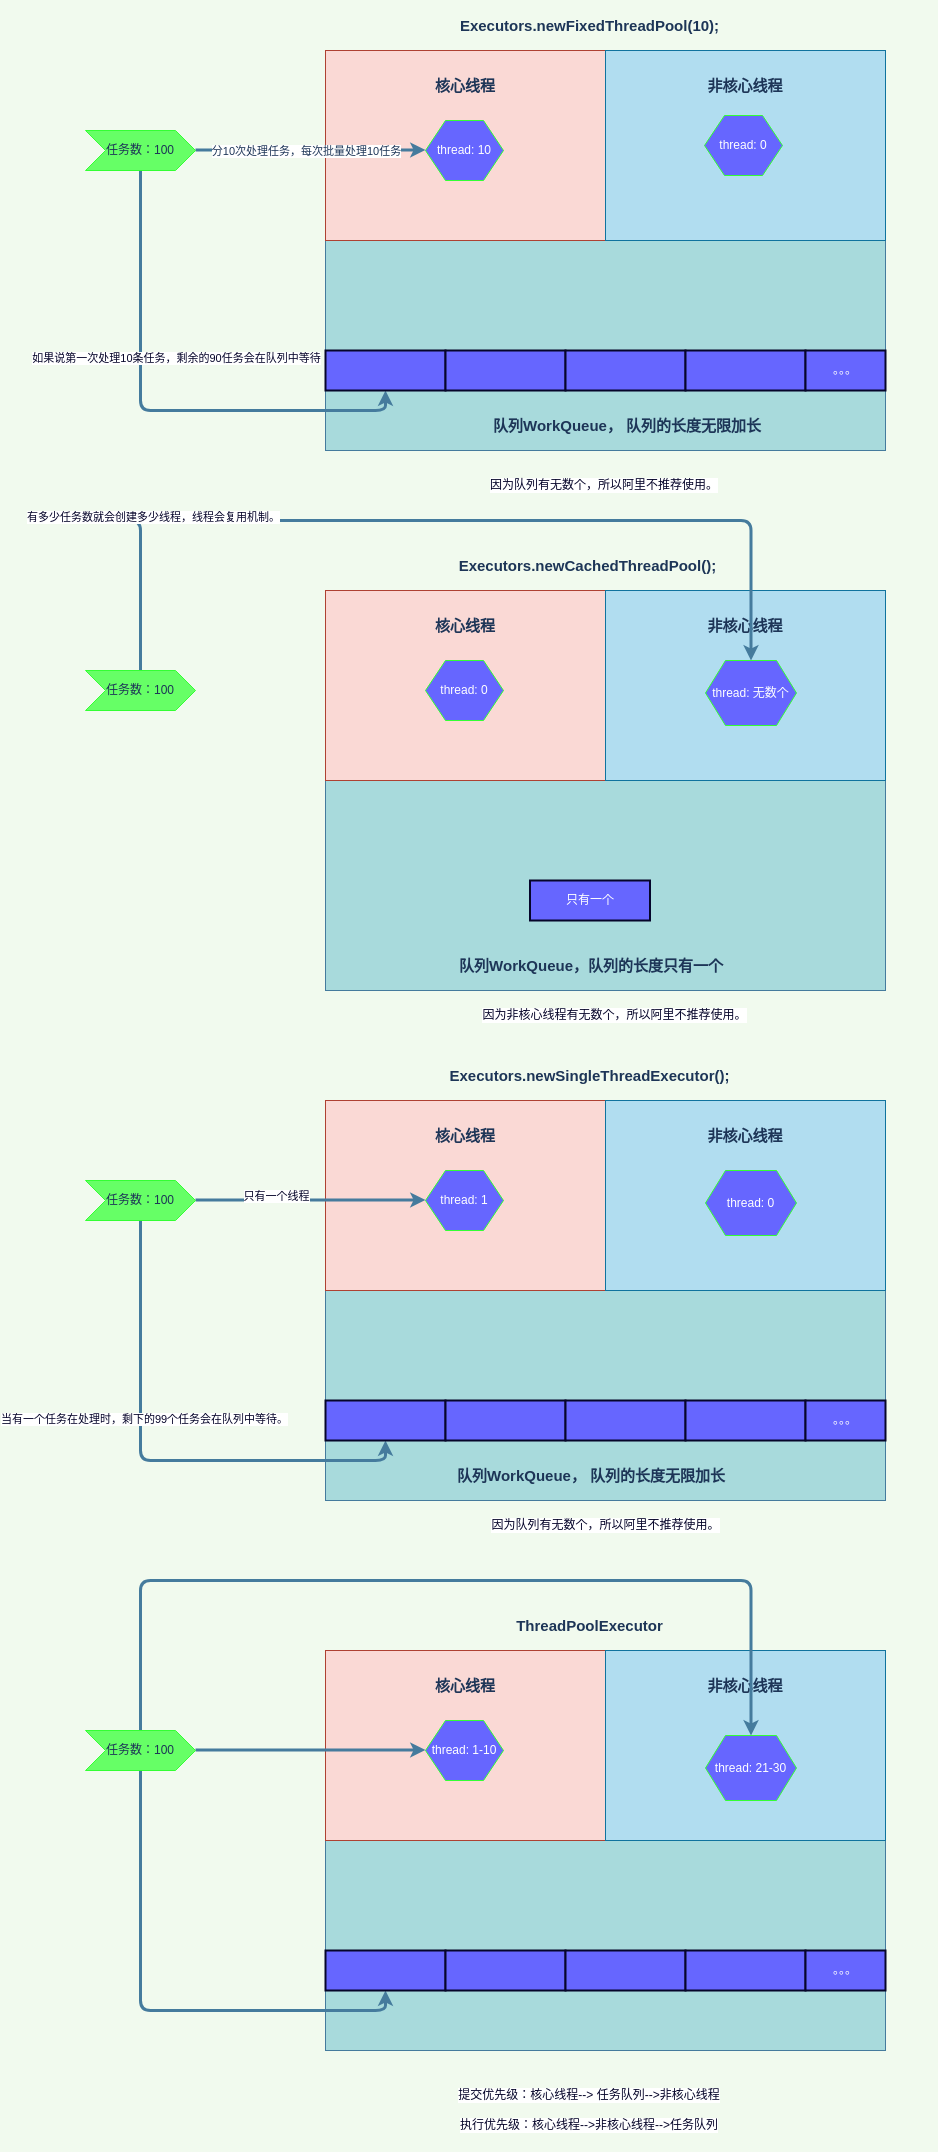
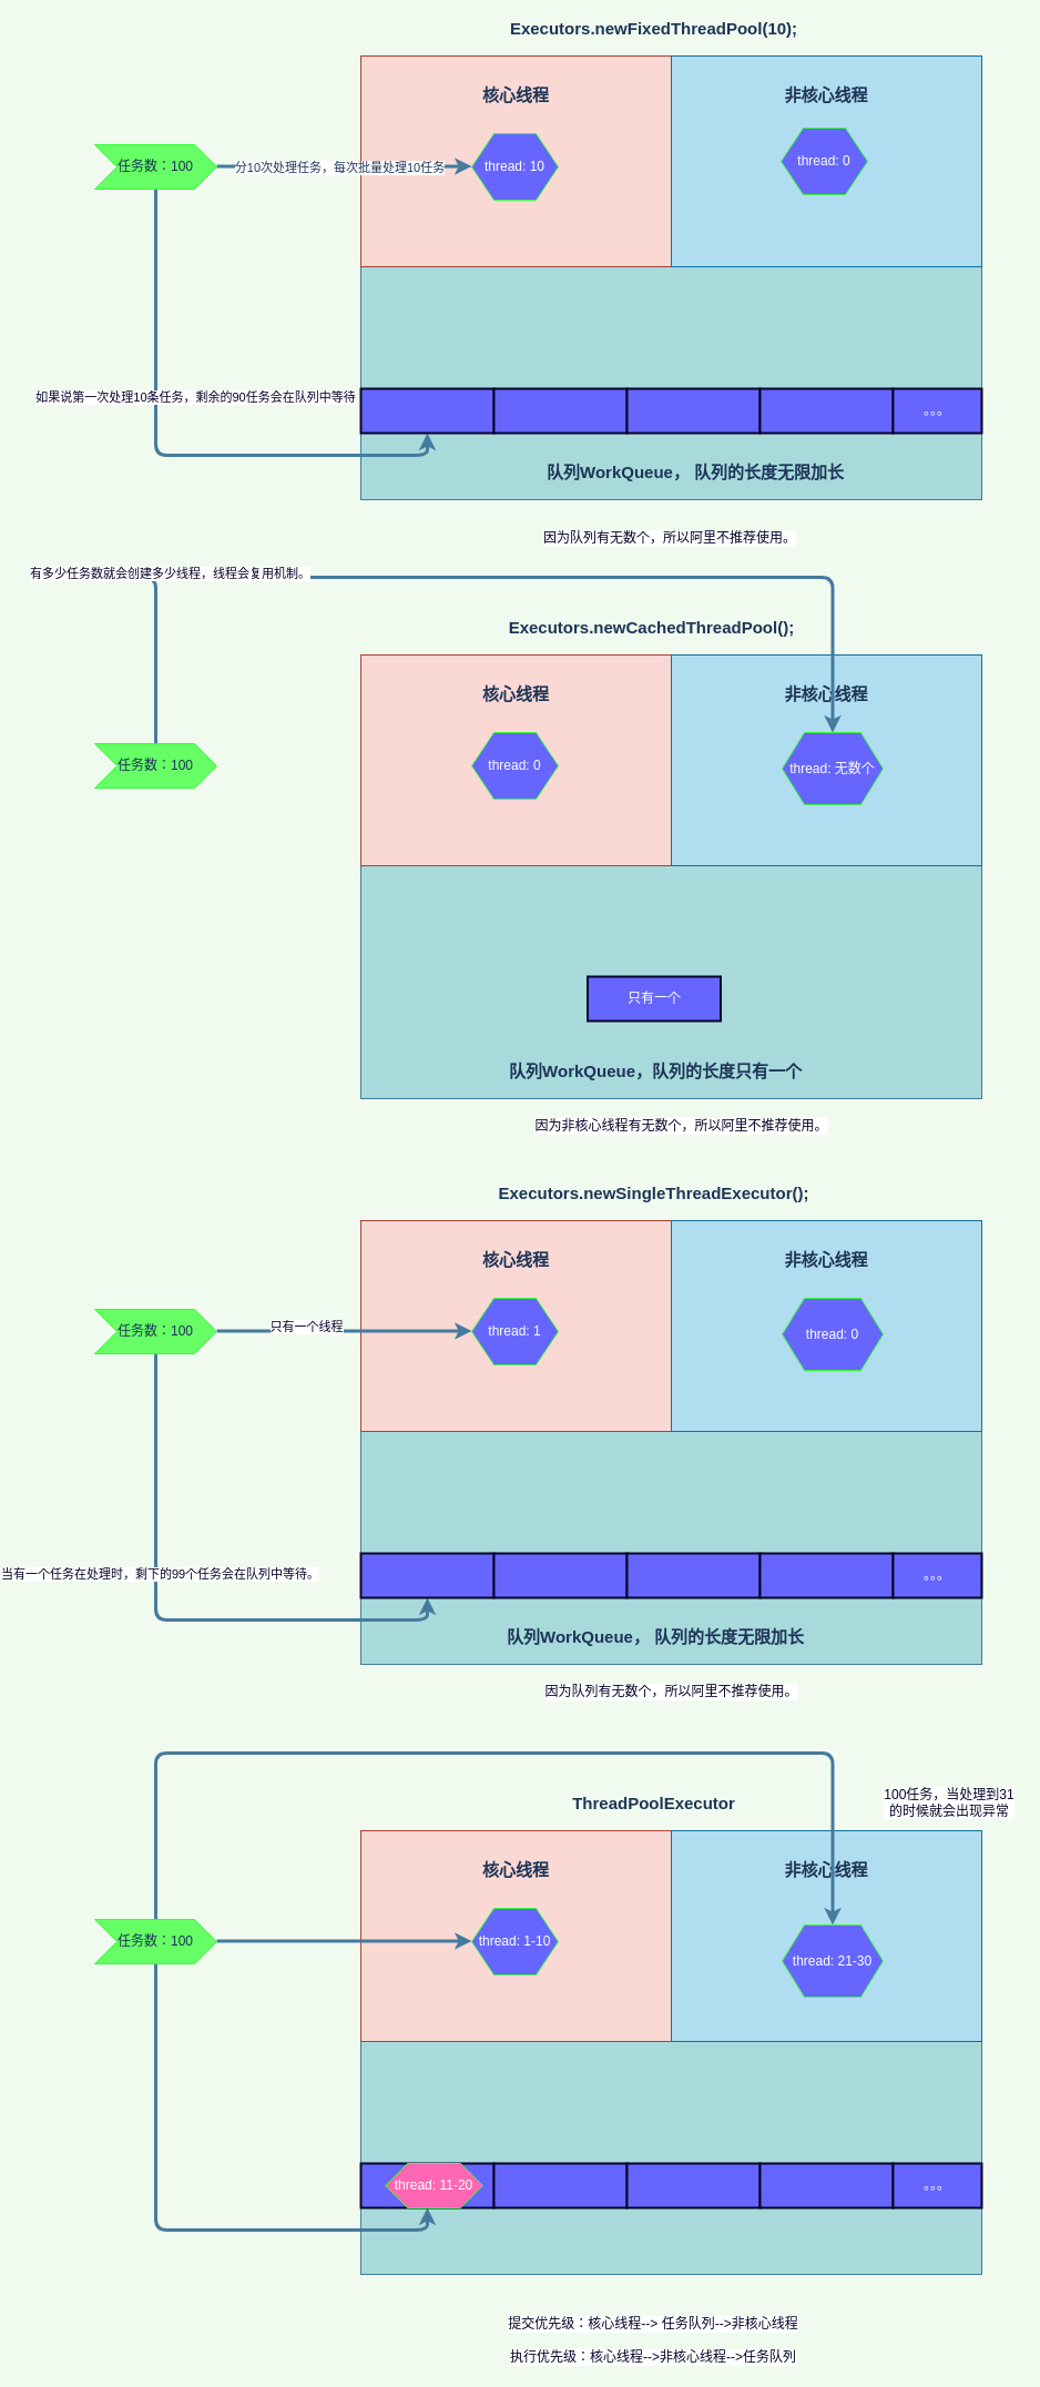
+ <mxCell id="74" value="100任务，当处理到31的时候就会出现异常" style="text;html=1;strokeColor=none;fillColor=none;align=center;verticalAlign=middle;whiteSpace=wrap;rounded=0;labelBackgroundColor=#FFFFFF;sketch=0;fontColor=#06052A;" vertex="1" parent="1"><mxGeometry x="731" y="1610" width="120" height="30" as="geometry" /></mxCell>
+ <mxCell id="73" value="&lt;font color=&quot;#ffffff&quot;&gt;thread: 11-20&lt;/font&gt;" style="shape=hexagon;perimeter=hexagonPerimeter2;whiteSpace=wrap;html=1;fixedSize=1;rounded=0;sketch=0;strokeColor=#33FF33;fontColor=#1D3557;fillColor=#FF66B3;" vertex="1" parent="1"><mxGeometry x="282" y="1950" width="88" height="40" as="geometry" /></mxCell>
